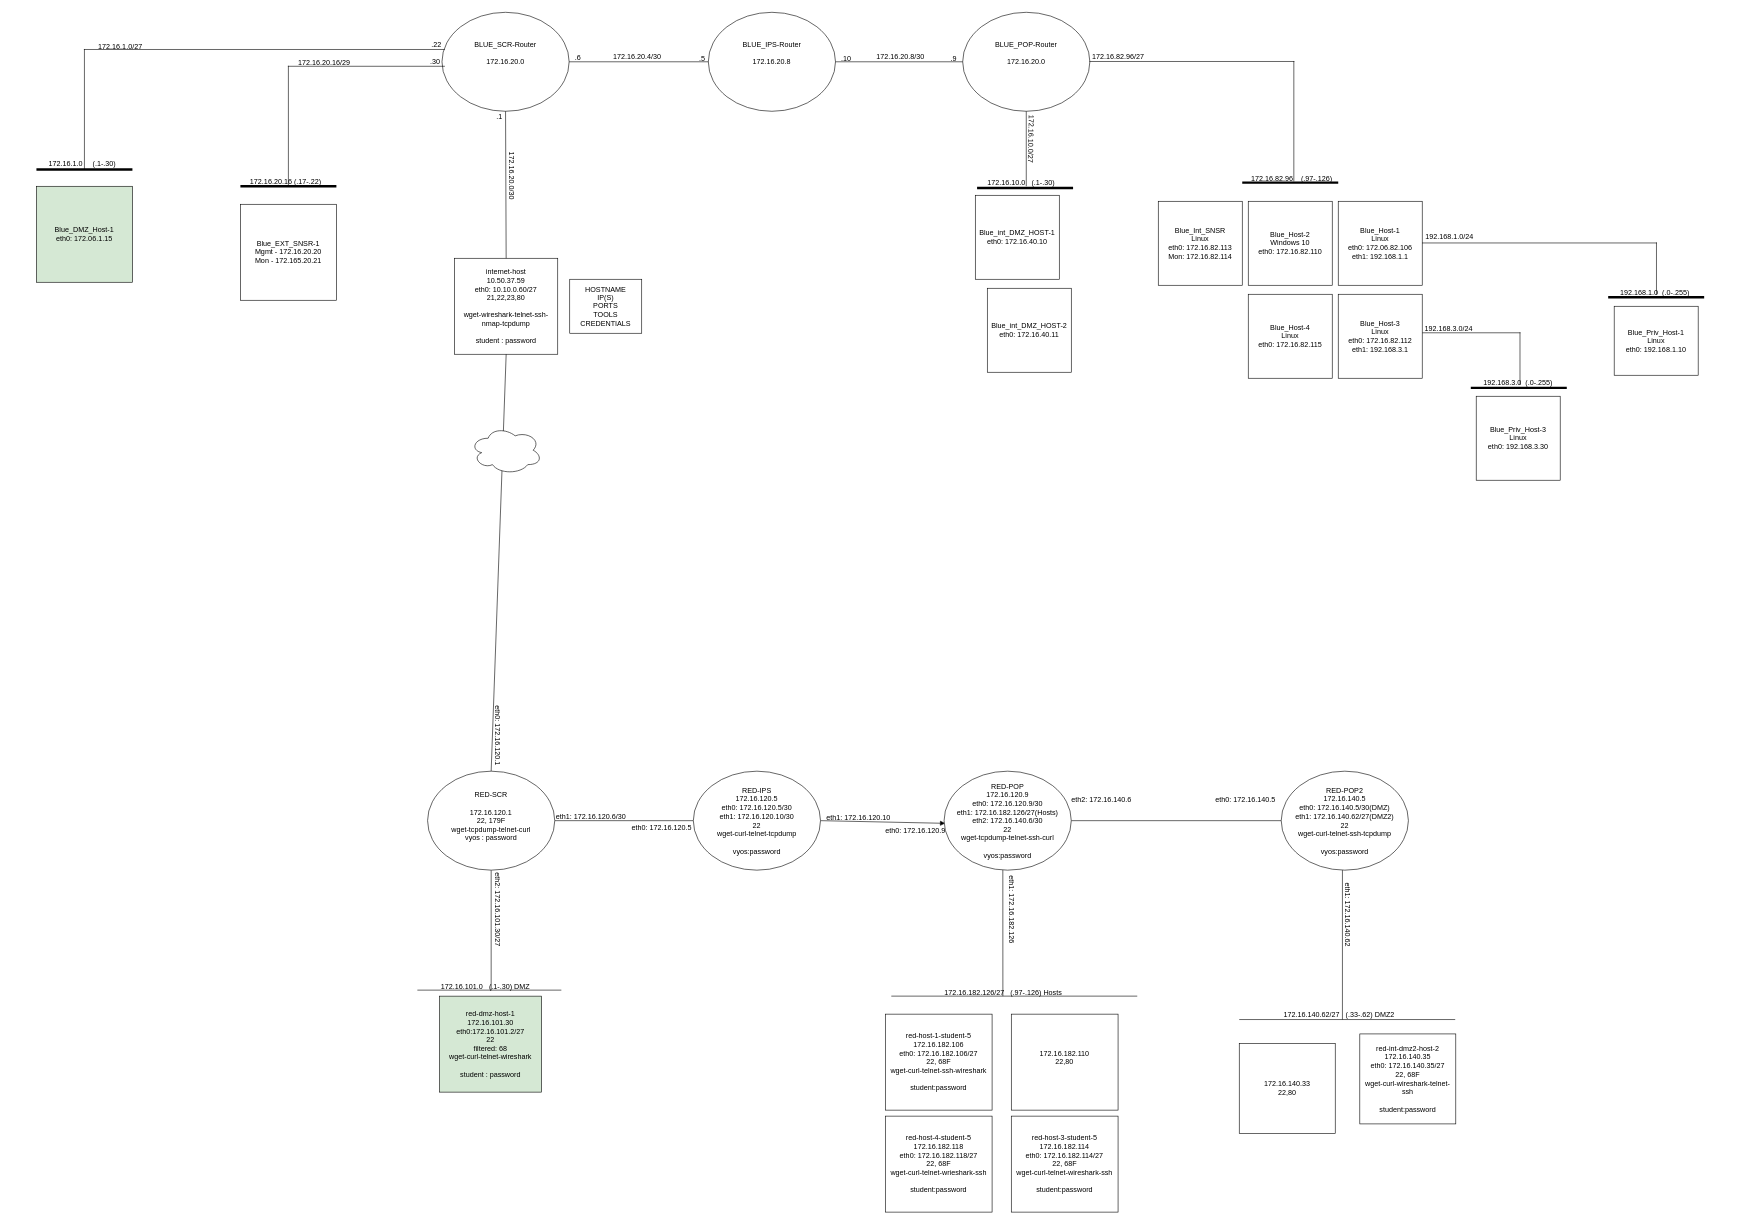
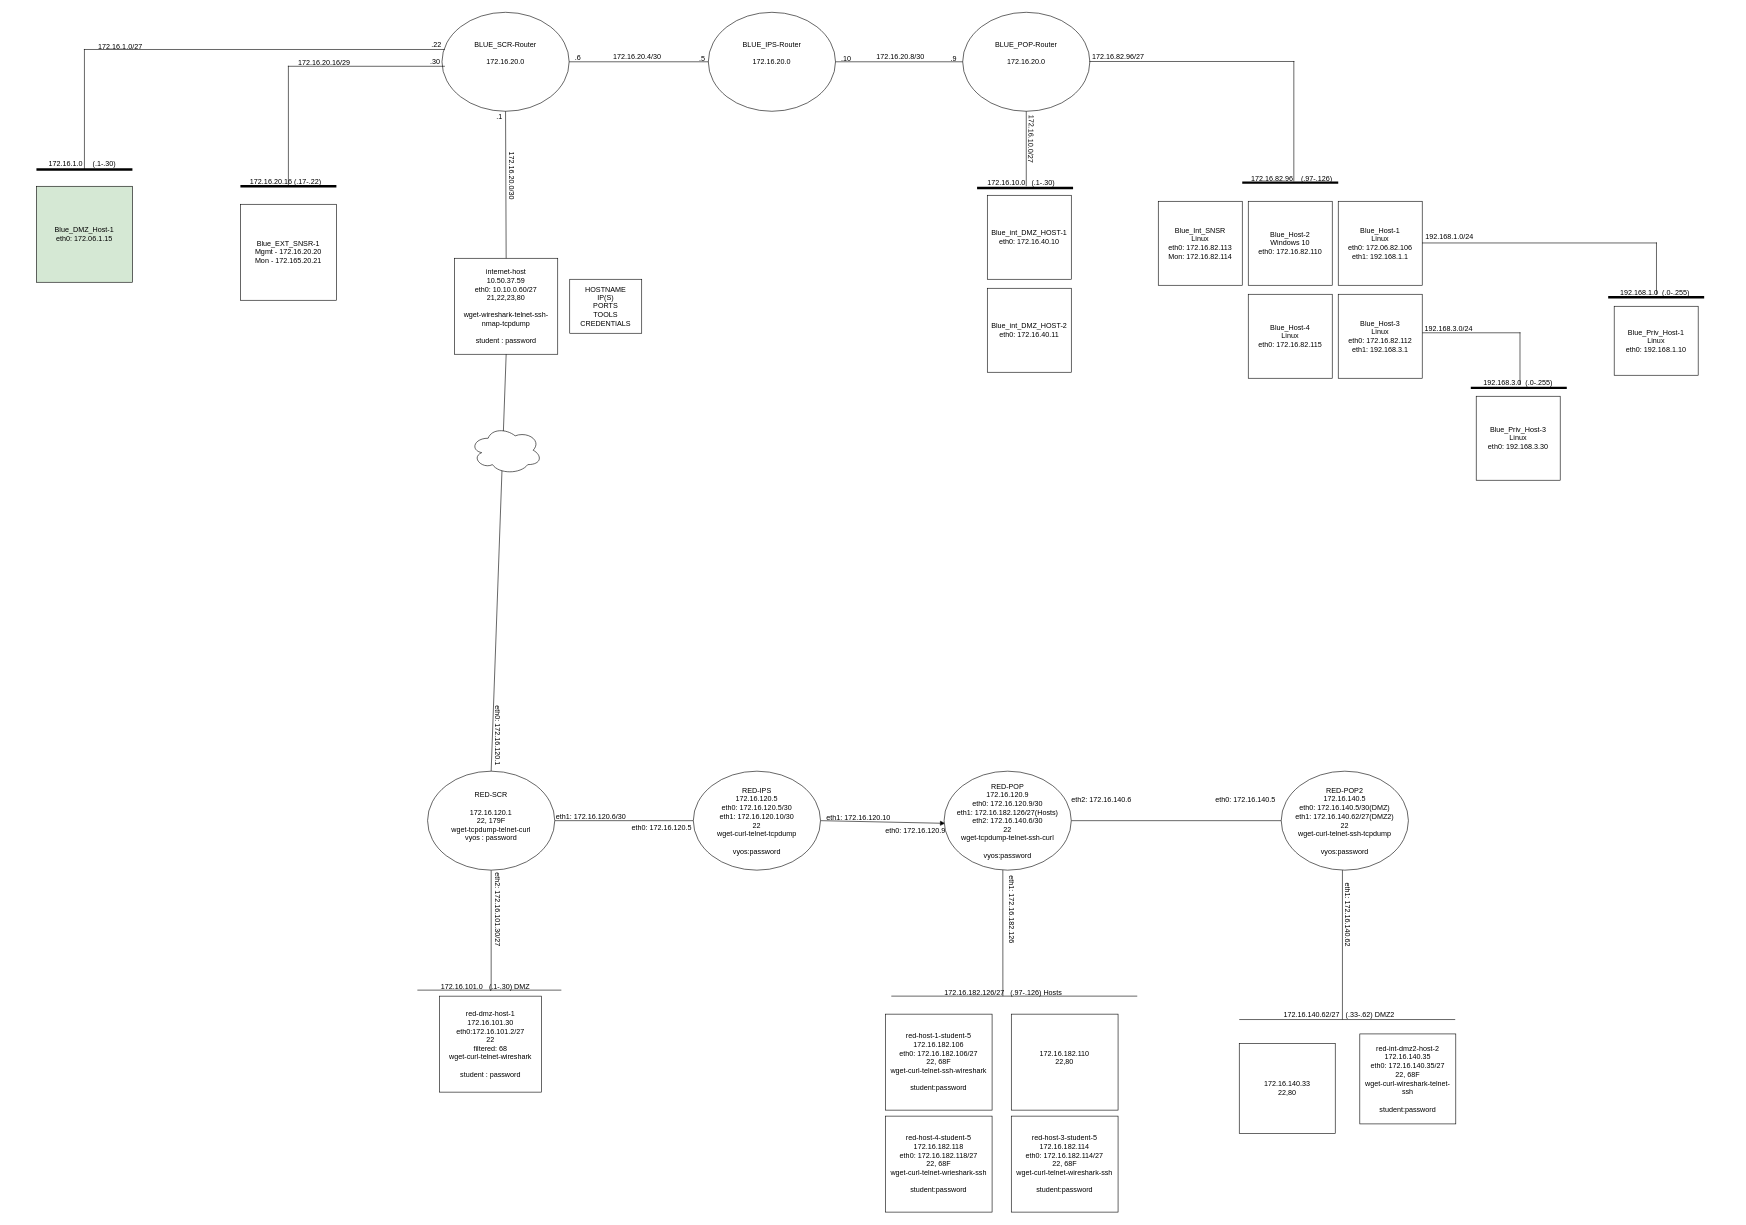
- <mxCell id="42" value="&lt;div&gt;BLUE_IPS-Router&lt;/div&gt;&lt;div&gt;&lt;br&gt;&lt;/div&gt;&lt;div&gt;&lt;div&gt;172.16.20.8&lt;/div&gt;&lt;div&gt;&lt;br&gt;&lt;/div&gt;&lt;/div&gt;&lt;div&gt;&lt;br&gt;&lt;/div&gt;" style="ellipse;whiteSpace=wrap;html=1;" vertex="1" parent="1"><mxGeometry x="1180" y="20" width="212" height="165" as="geometry" /></mxCell>
+ <mxCell id="42" value="&lt;div&gt;BLUE_IPS-Router&lt;/div&gt;&lt;div&gt;&lt;br&gt;&lt;/div&gt;&lt;div&gt;&lt;div&gt;172.16.20.0&lt;/div&gt;&lt;div&gt;&lt;br&gt;&lt;/div&gt;&lt;/div&gt;&lt;div&gt;&lt;br&gt;&lt;/div&gt;" style="ellipse;whiteSpace=wrap;html=1;" vertex="1" parent="1"><mxGeometry x="1180" y="20" width="212" height="165" as="geometry" /></mxCell>
- <mxCell id="73" value="&lt;div&gt;Blue_int_DMZ_HOST-1&lt;/div&gt;&lt;div&gt;eth0: 172.16.40.10&lt;br&gt;&lt;/div&gt;" style="whiteSpace=wrap;html=1;aspect=fixed;" vertex="1" parent="1"><mxGeometry x="1625" y="325" width="140" height="140" as="geometry" /></mxCell>
+ <mxCell id="73" value="&lt;div&gt;Blue_int_DMZ_HOST-1&lt;/div&gt;&lt;div&gt;eth0: 172.16.40.10&lt;br&gt;&lt;/div&gt;" style="whiteSpace=wrap;html=1;aspect=fixed;" vertex="1" parent="1"><mxGeometry x="1645" y="325" width="140" height="140" as="geometry" /></mxCell>
- <mxCell id="11" value="&lt;div&gt;red-dmz-host-1&lt;/div&gt;&lt;div&gt;172.16.101.30&lt;/div&gt;&lt;div&gt;eth0:172.16.101.2/27&lt;br&gt;&lt;/div&gt;&lt;div&gt;22&lt;/div&gt;&lt;div&gt;filtered: 68&lt;br&gt;&lt;/div&gt;&lt;div&gt;wget-curl-telnet-wireshark&lt;/div&gt;&lt;div&gt;&lt;br&gt;&lt;/div&gt;&lt;div&gt;student : password&lt;/div&gt;" style="rounded=0;whiteSpace=wrap;html=1;fillColor=#d5e8d4;" parent="1" vertex="1"><mxGeometry x="732" y="1660" width="170" height="160" as="geometry" /></mxCell>
+ <mxCell id="11" value="&lt;div&gt;red-dmz-host-1&lt;/div&gt;&lt;div&gt;172.16.101.30&lt;/div&gt;&lt;div&gt;eth0:172.16.101.2/27&lt;br&gt;&lt;/div&gt;&lt;div&gt;22&lt;/div&gt;&lt;div&gt;filtered: 68&lt;br&gt;&lt;/div&gt;&lt;div&gt;wget-curl-telnet-wireshark&lt;/div&gt;&lt;div&gt;&lt;br&gt;&lt;/div&gt;&lt;div&gt;student : password&lt;/div&gt;" style="rounded=0;whiteSpace=wrap;html=1;" parent="1" vertex="1"><mxGeometry x="732" y="1660" width="170" height="160" as="geometry" /></mxCell>
